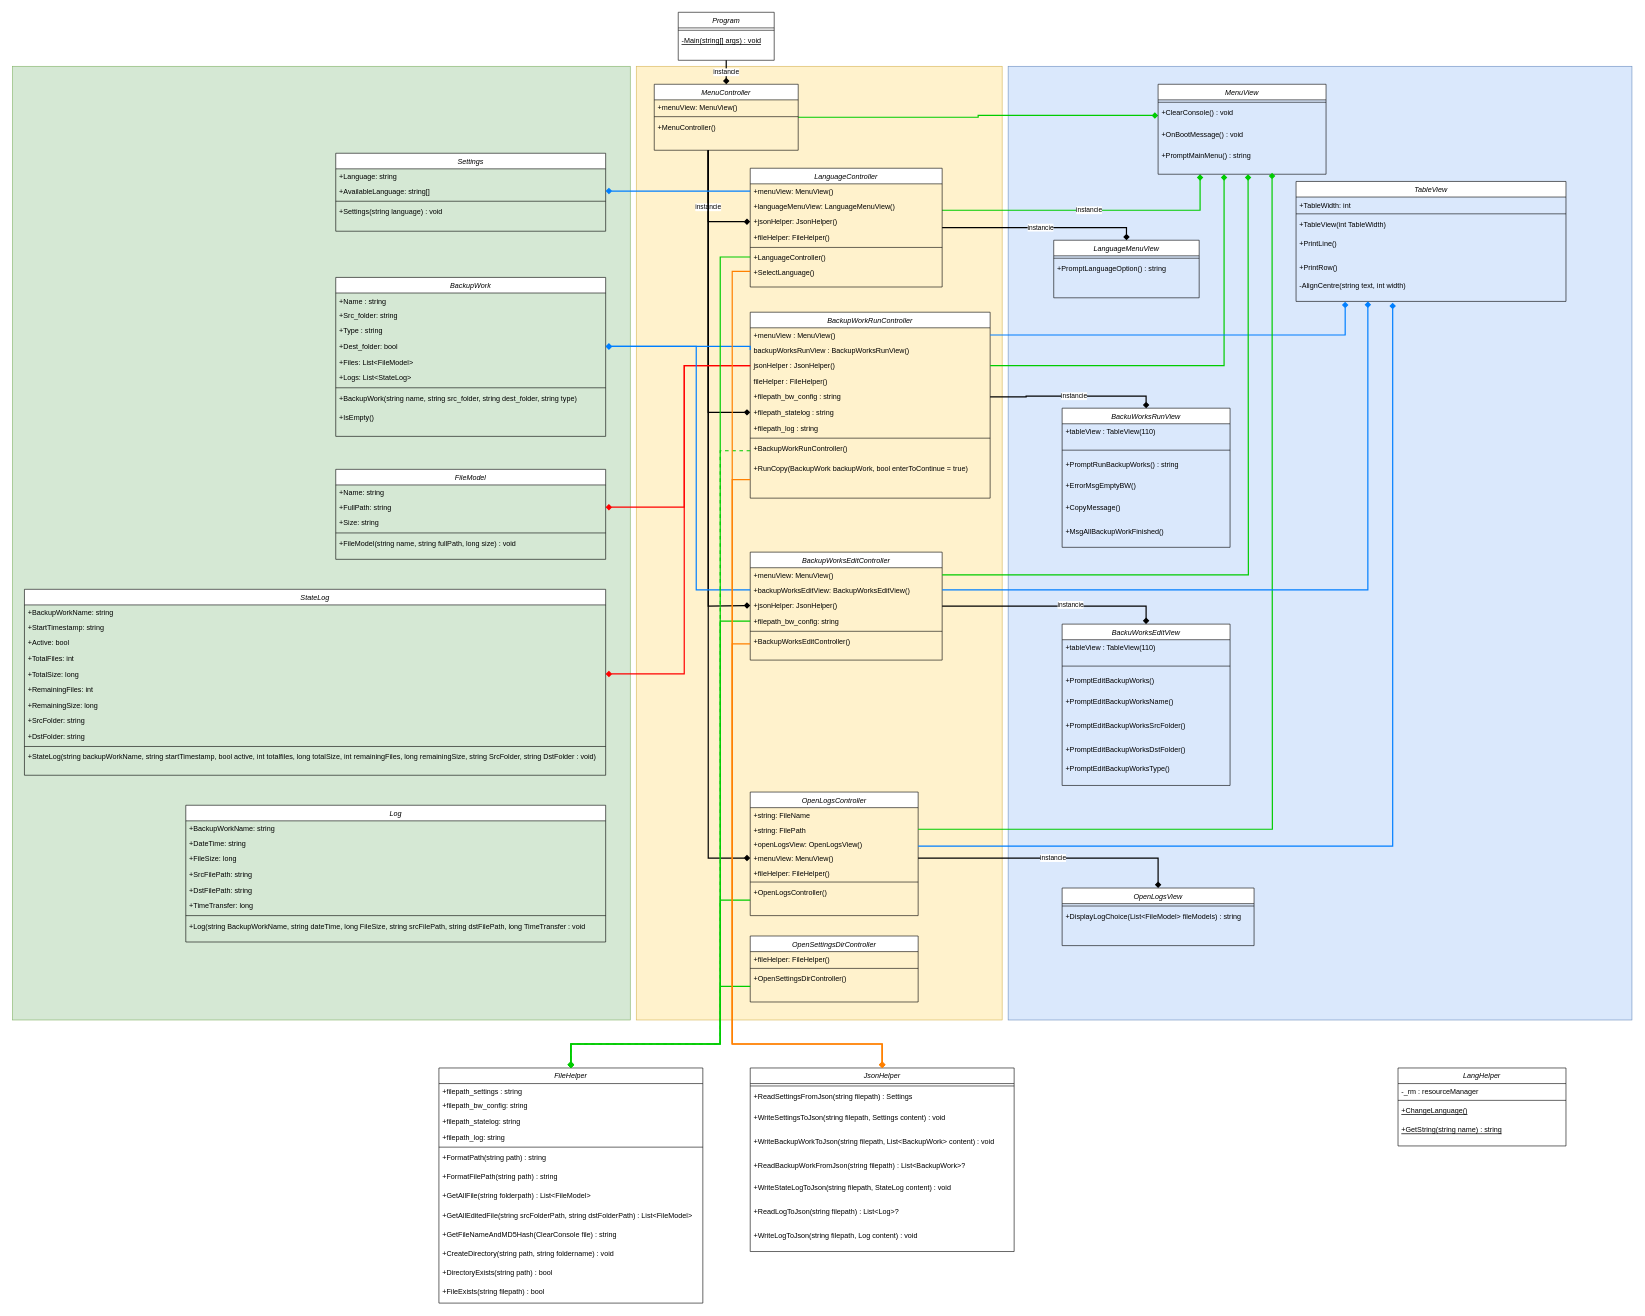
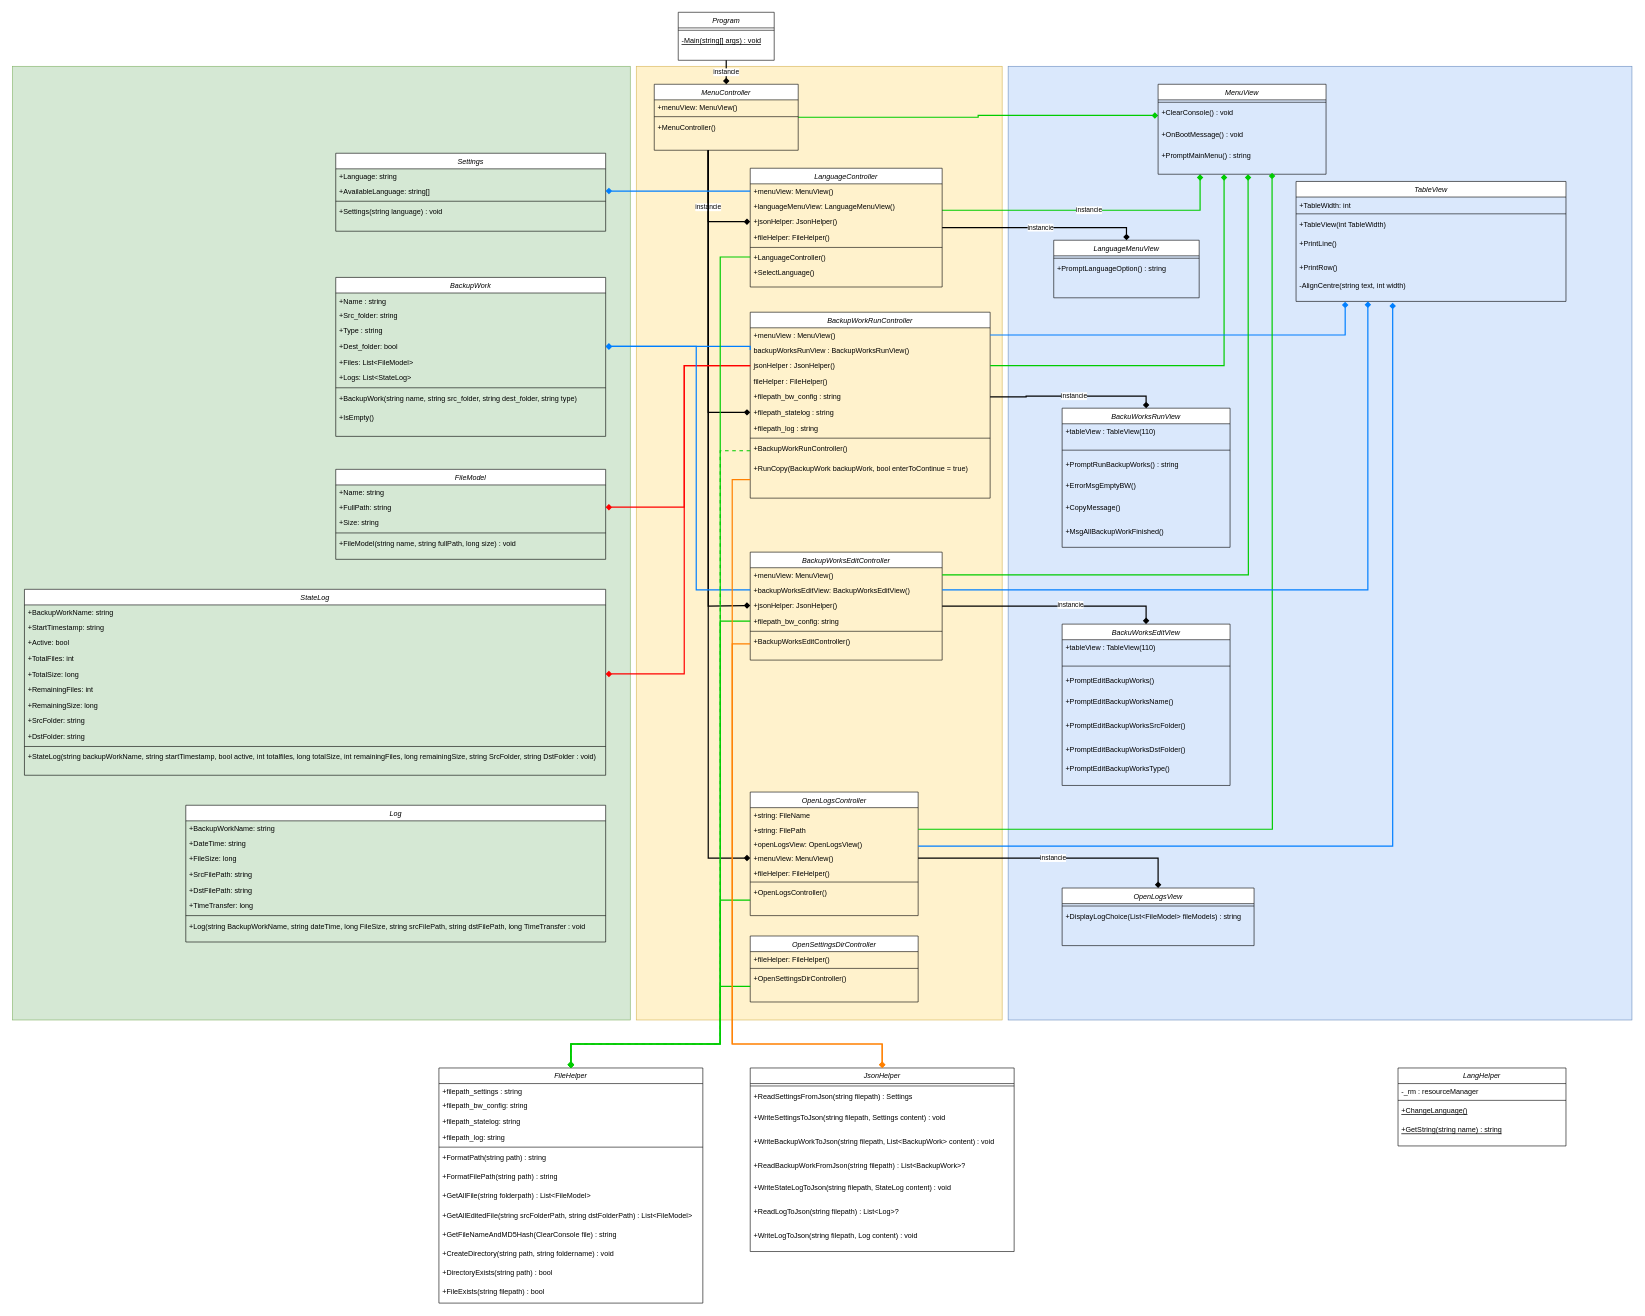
- <mxCell id="181" style="edgeStyle=orthogonalEdgeStyle;rounded=0;orthogonalLoop=1;jettySize=auto;html=1;entryX=0.5;entryY=0;entryDx=0;entryDy=0;strokeColor=#FF8000;strokeWidth=2;endArrow=diamond;endFill=1;" edge="1" parent="1" source="63" target="143"><mxGeometry relative="1" as="geometry"><Array as="points"><mxPoint x="1220" y="452" /><mxPoint x="1220" y="1740" /><mxPoint x="1470" y="1740" /></Array></mxGeometry></mxCell>
